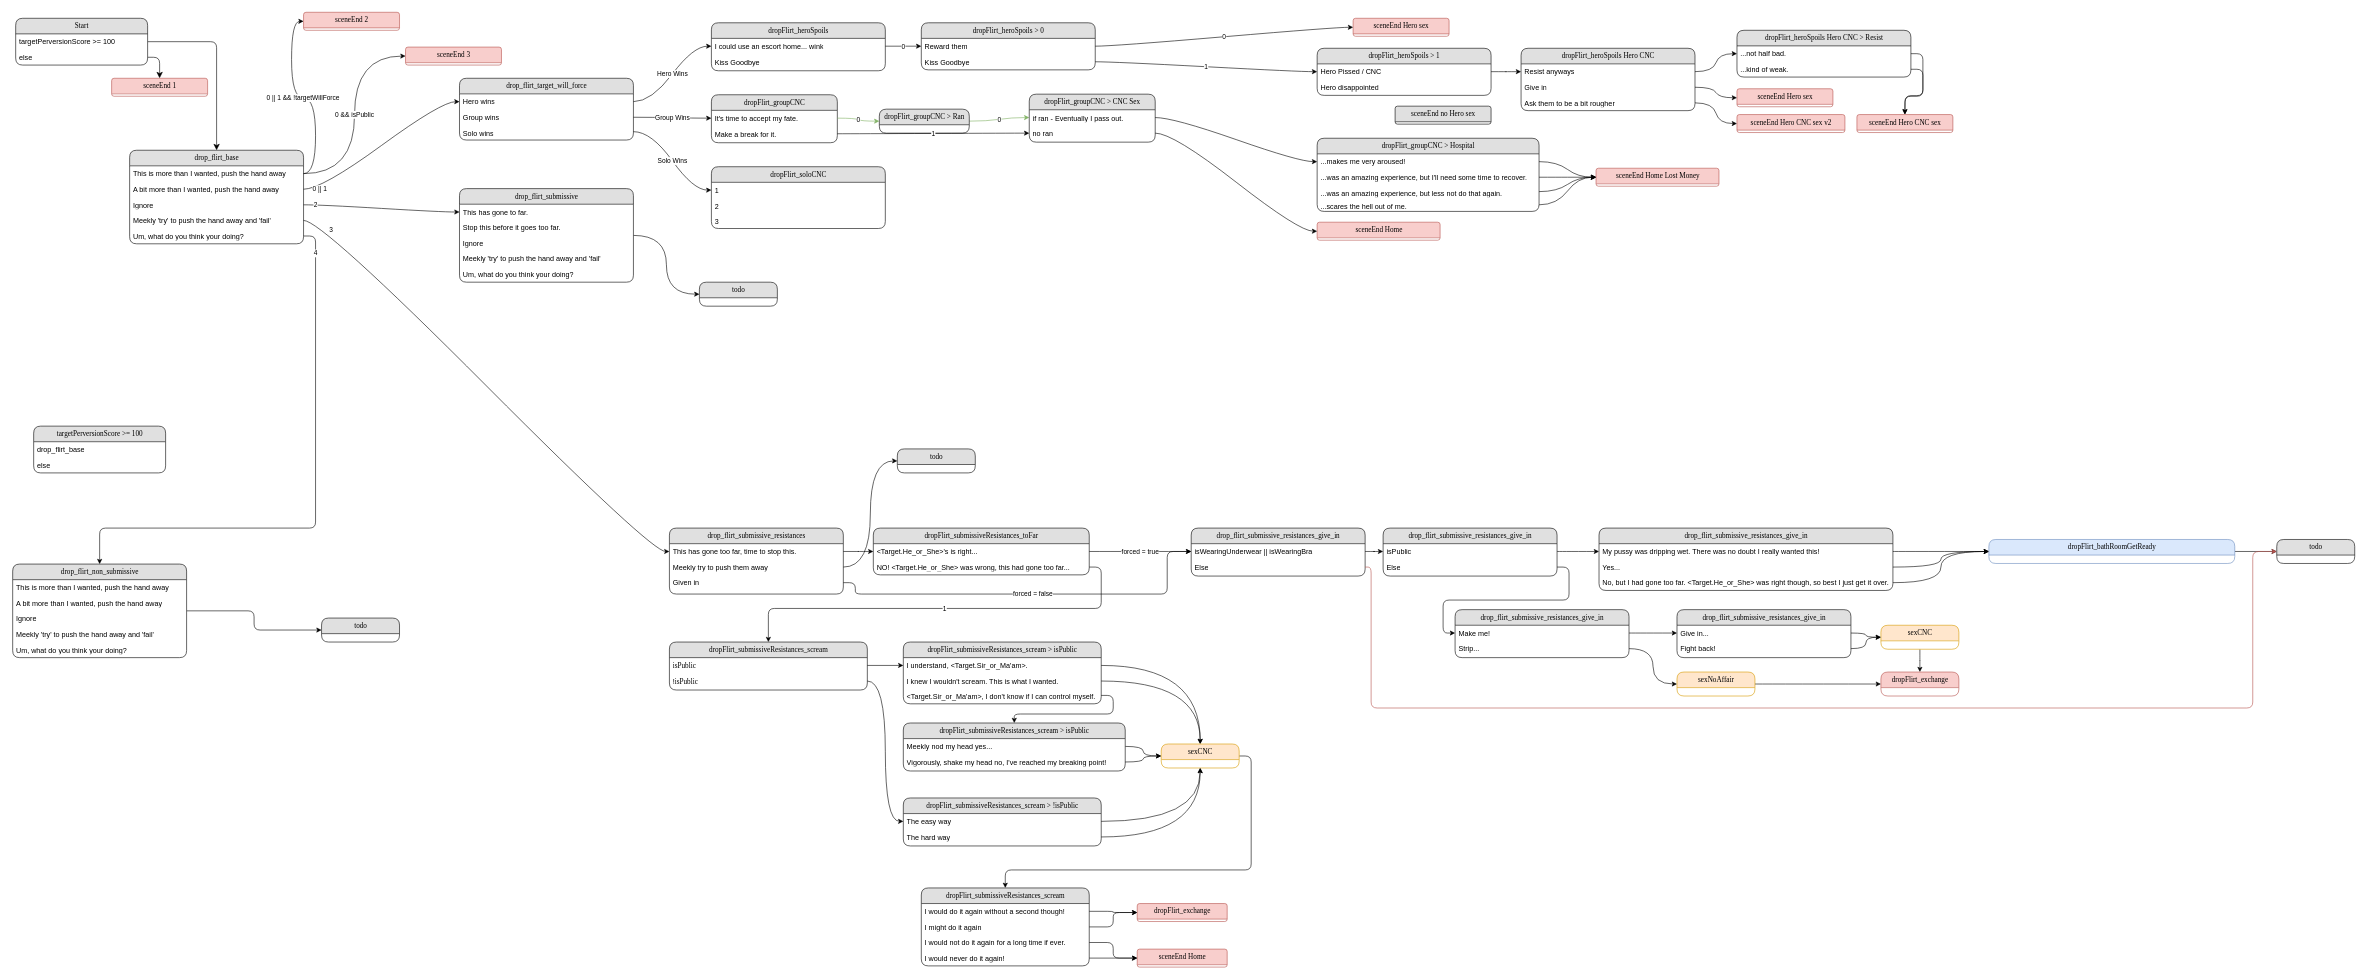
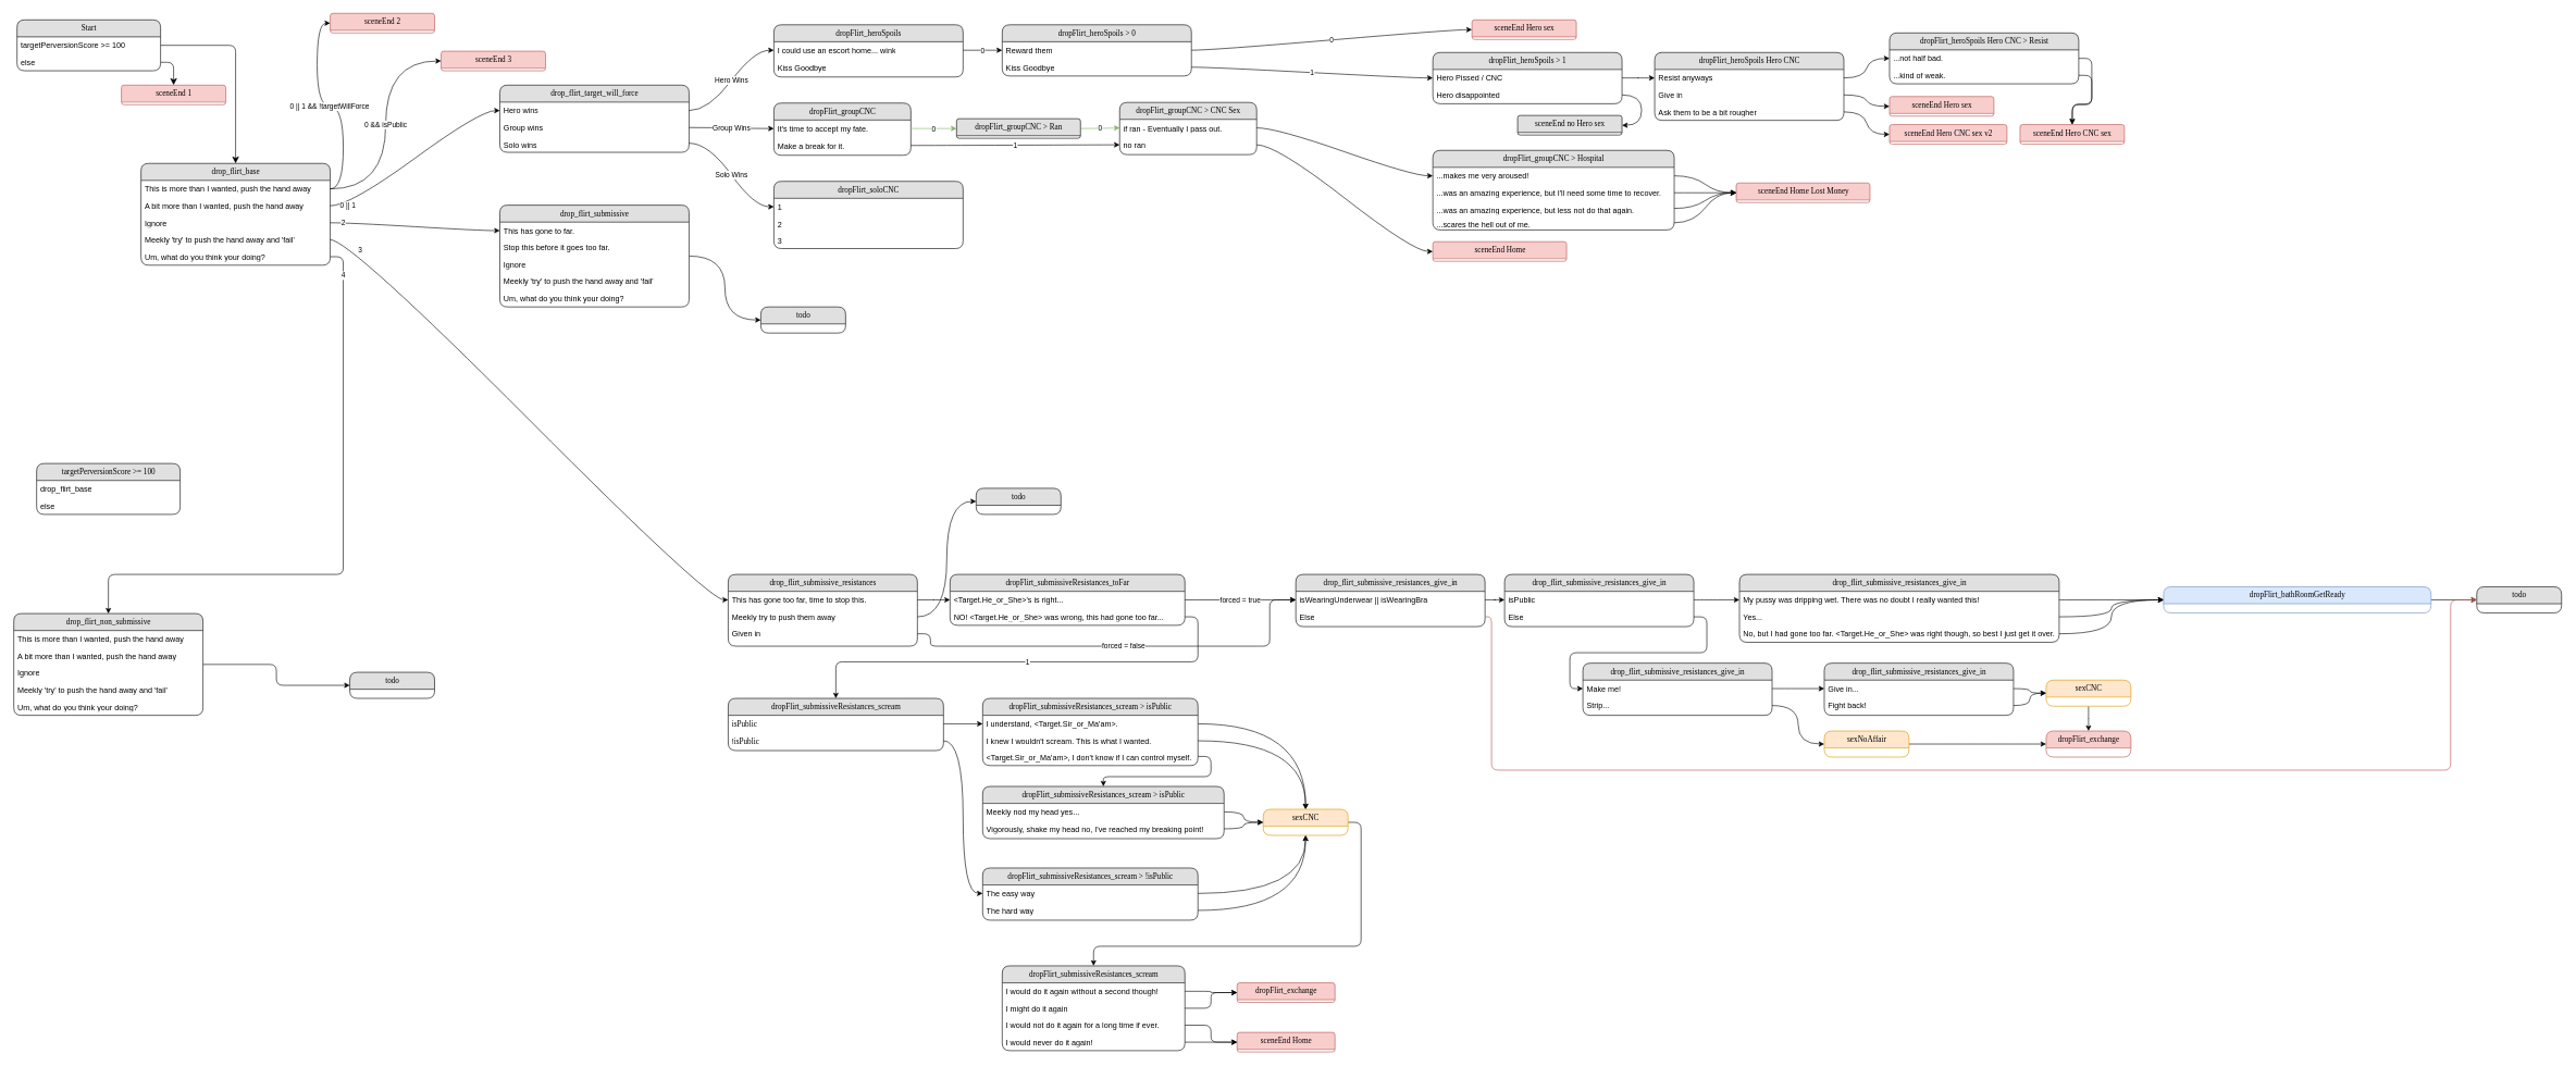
+ <mxCell id="82" style="edgeStyle=entityRelationEdgeStyle;curved=1;orthogonalLoop=1;jettySize=auto;html=1;" edge="1" parent="1" source="79" target="81"><mxGeometry relative="1" as="geometry" /></mxCell>
- <mxCell id="97" value="dropFlirt_groupCNC &amp;gt; Ran" style="swimlane;html=1;fontStyle=0;childLayout=stackLayout;horizontal=1;startSize=26;fillColor=#e0e0e0;horizontalStack=0;resizeParent=1;resizeLast=0;collapsible=1;marginBottom=0;swimlaneFillColor=#ffffff;align=center;rounded=1;shadow=0;comic=0;labelBackgroundColor=none;strokeWidth=1;fontFamily=Verdana;fontSize=12" vertex="1" parent="1"><mxGeometry x="1465" y="181.5" width="150" height="40" as="geometry" /></mxCell>
+ <mxCell id="97" value="dropFlirt_groupCNC &amp;gt; Ran" style="swimlane;html=1;fontStyle=0;childLayout=stackLayout;horizontal=1;startSize=26;fillColor=#e0e0e0;horizontalStack=0;resizeParent=1;resizeLast=0;collapsible=1;marginBottom=0;swimlaneFillColor=#ffffff;align=center;rounded=1;shadow=0;comic=0;labelBackgroundColor=none;strokeWidth=1;fontFamily=Verdana;fontSize=12" vertex="1" parent="1"><mxGeometry x="1465" y="181.5" width="190" height="30" as="geometry" /></mxCell>
